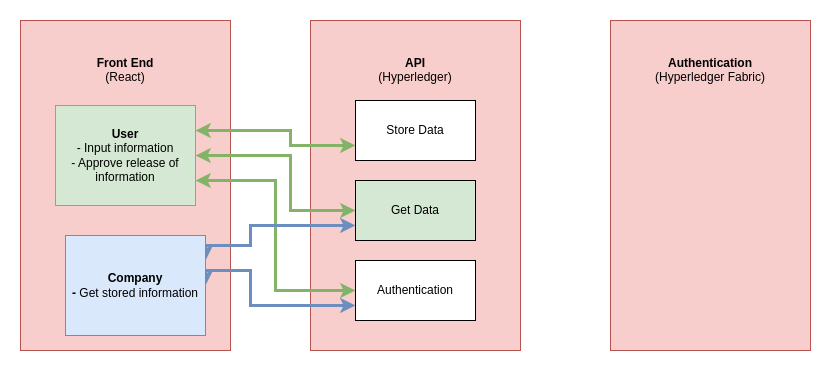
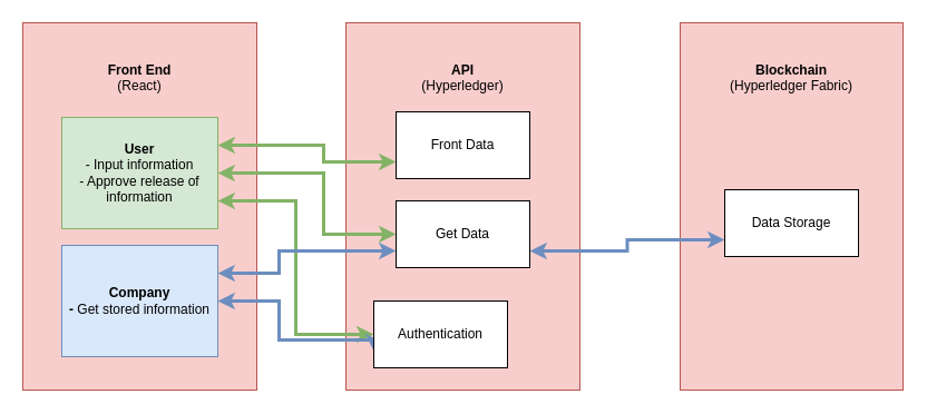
- <mxCell id="4" value="&lt;b&gt;&lt;br&gt;&lt;br&gt;Authentication&lt;br&gt;&lt;/b&gt;(Hyperledger Fabric)" style="whiteSpace=wrap;html=1;fillColor=#f8cecc;strokeColor=#b85450;verticalAlign=top;" vertex="1" parent="1"><mxGeometry x="610" y="20" width="200" height="330" as="geometry" /></mxCell>
+ <mxCell id="4" value="&lt;b&gt;&lt;br&gt;&lt;br&gt;Blockchain&lt;br&gt;&lt;/b&gt;(Hyperledger Fabric)" style="whiteSpace=wrap;html=1;fillColor=#f8cecc;strokeColor=#b85450;verticalAlign=top;" vertex="1" parent="1"><mxGeometry x="610" y="20" width="200" height="330" as="geometry" /></mxCell>
- <mxCell id="12" value="Store Data" style="rounded=0;whiteSpace=wrap;html=1;" vertex="1" parent="1"><mxGeometry x="355" y="100" width="120" height="60" as="geometry" /></mxCell>
+ <mxCell id="12" value="Front Data" style="rounded=0;whiteSpace=wrap;html=1;" vertex="1" parent="1"><mxGeometry x="355" y="100" width="120" height="60" as="geometry" /></mxCell>
+ <mxCell id="16" value="Data Storage" style="rounded=0;whiteSpace=wrap;html=1;" vertex="1" parent="1"><mxGeometry x="650" y="170" width="120" height="60" as="geometry" /></mxCell>
- <mxCell id="15" value="Get Data" style="rounded=0;whiteSpace=wrap;html=1;fillColor=#d5e8d4;" vertex="1" parent="1"><mxGeometry x="355" y="180" width="120" height="60" as="geometry" /></mxCell>
+ <mxCell id="15" value="Get Data" style="rounded=0;whiteSpace=wrap;html=1;" vertex="1" parent="1"><mxGeometry x="355" y="180" width="120" height="60" as="geometry" /></mxCell>
+ <mxCell id="14" style="edgeStyle=orthogonalEdgeStyle;rounded=0;orthogonalLoop=1;jettySize=auto;html=1;exitX=1;exitY=0.75;exitDx=0;exitDy=0;entryX=0;entryY=0.75;entryDx=0;entryDy=0;startArrow=classic;startFill=1;fillColor=#dae8fc;strokeColor=#6c8ebf;strokeWidth=3;" edge="1" parent="1" source="15" target="16"><mxGeometry relative="1" as="geometry" /></mxCell>
- <mxCell id="11" value="&lt;b&gt;Company&lt;br&gt;- &lt;/b&gt;Get stored information" style="whiteSpace=wrap;html=1;fillColor=#dae8fc;strokeColor=#6c8ebf;" vertex="1" parent="1"><mxGeometry x="65" y="235" width="140" height="100" as="geometry" /></mxCell>
+ <mxCell id="11" value="&lt;b&gt;Company&lt;br&gt;- &lt;/b&gt;Get stored information" style="whiteSpace=wrap;html=1;fillColor=#dae8fc;strokeColor=#6c8ebf;" vertex="1" parent="1"><mxGeometry x="55" y="220" width="140" height="100" as="geometry" /></mxCell>
- <mxCell id="13" value="Authentication" style="rounded=0;whiteSpace=wrap;html=1;" vertex="1" parent="1"><mxGeometry x="355" y="260" width="120" height="60" as="geometry" /></mxCell>
+ <mxCell id="13" value="Authentication" style="rounded=0;whiteSpace=wrap;html=1;" vertex="1" parent="1"><mxGeometry x="335" y="270" width="120" height="60" as="geometry" /></mxCell>
